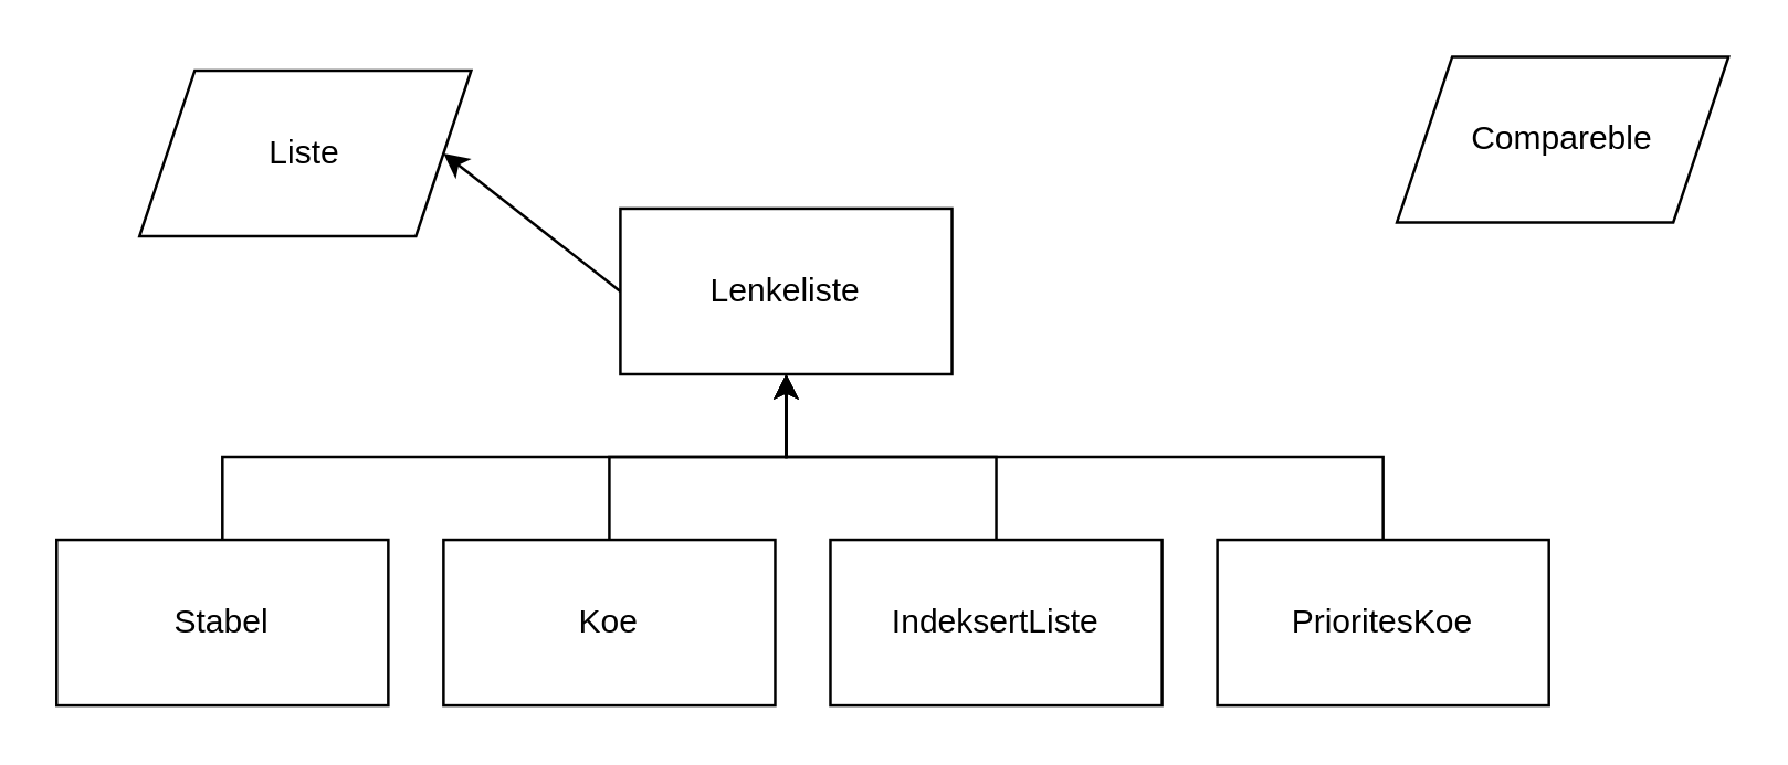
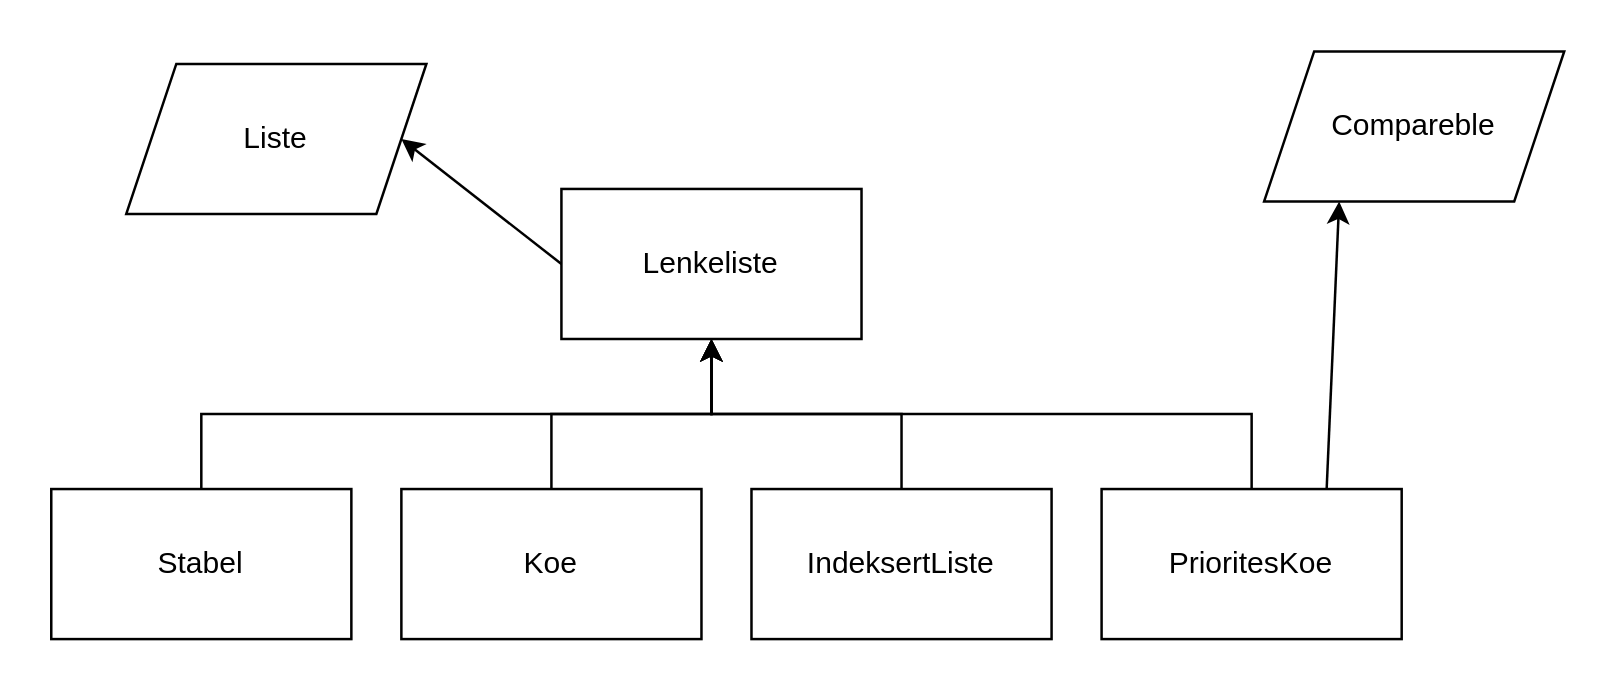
+ <mxCell id="14" value="" style="endArrow=classic;html=1;rounded=0;entryX=0.25;entryY=1;entryDx=0;entryDy=0;exitX=0.75;exitY=0;exitDx=0;exitDy=0;" edge="1" parent="1" source="10" target="13"><mxGeometry width="50" height="50" relative="1" as="geometry"><mxPoint x="630" y="185" as="sourcePoint" /><mxPoint x="680" y="135" as="targetPoint" /></mxGeometry></mxCell>
